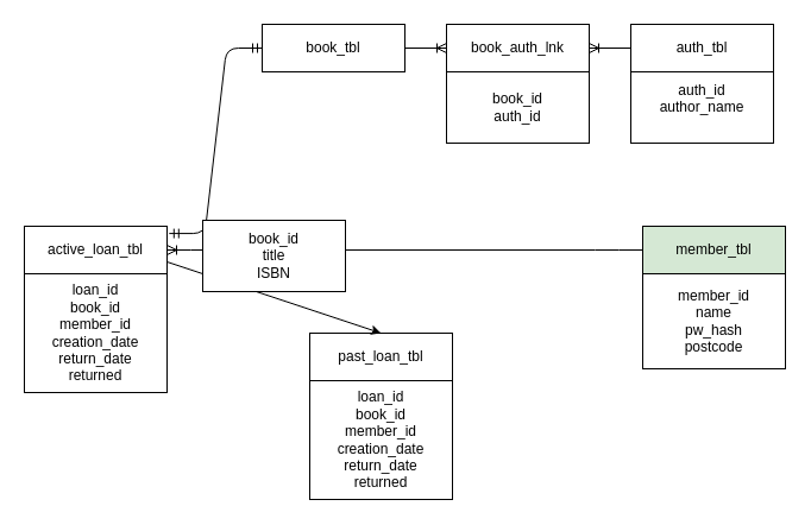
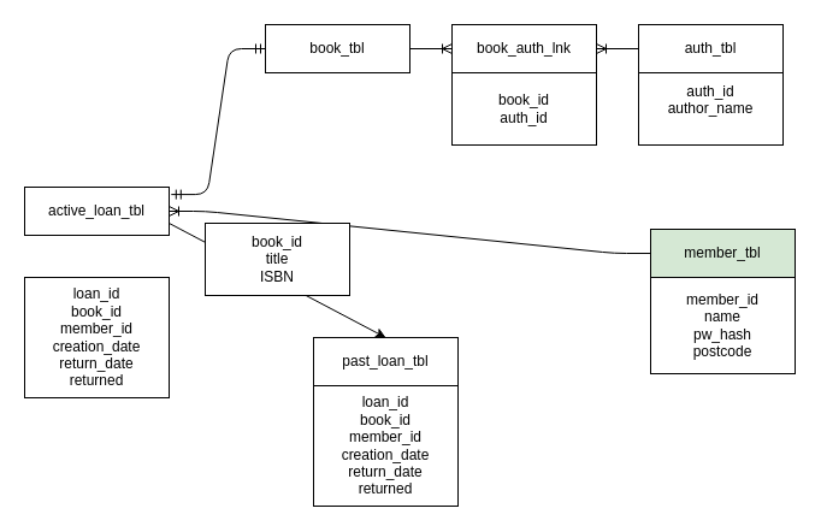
- <mxCell id="4" value="active_loan_tbl" style="rounded=0;whiteSpace=wrap;html=1;" parent="1" vertex="1"><mxGeometry x="20" y="190" width="120" height="40" as="geometry" /></mxCell>
+ <mxCell id="4" value="active_loan_tbl" style="rounded=0;whiteSpace=wrap;html=1;" parent="1" vertex="1"><mxGeometry x="20" y="155" width="120" height="40" as="geometry" /></mxCell>
